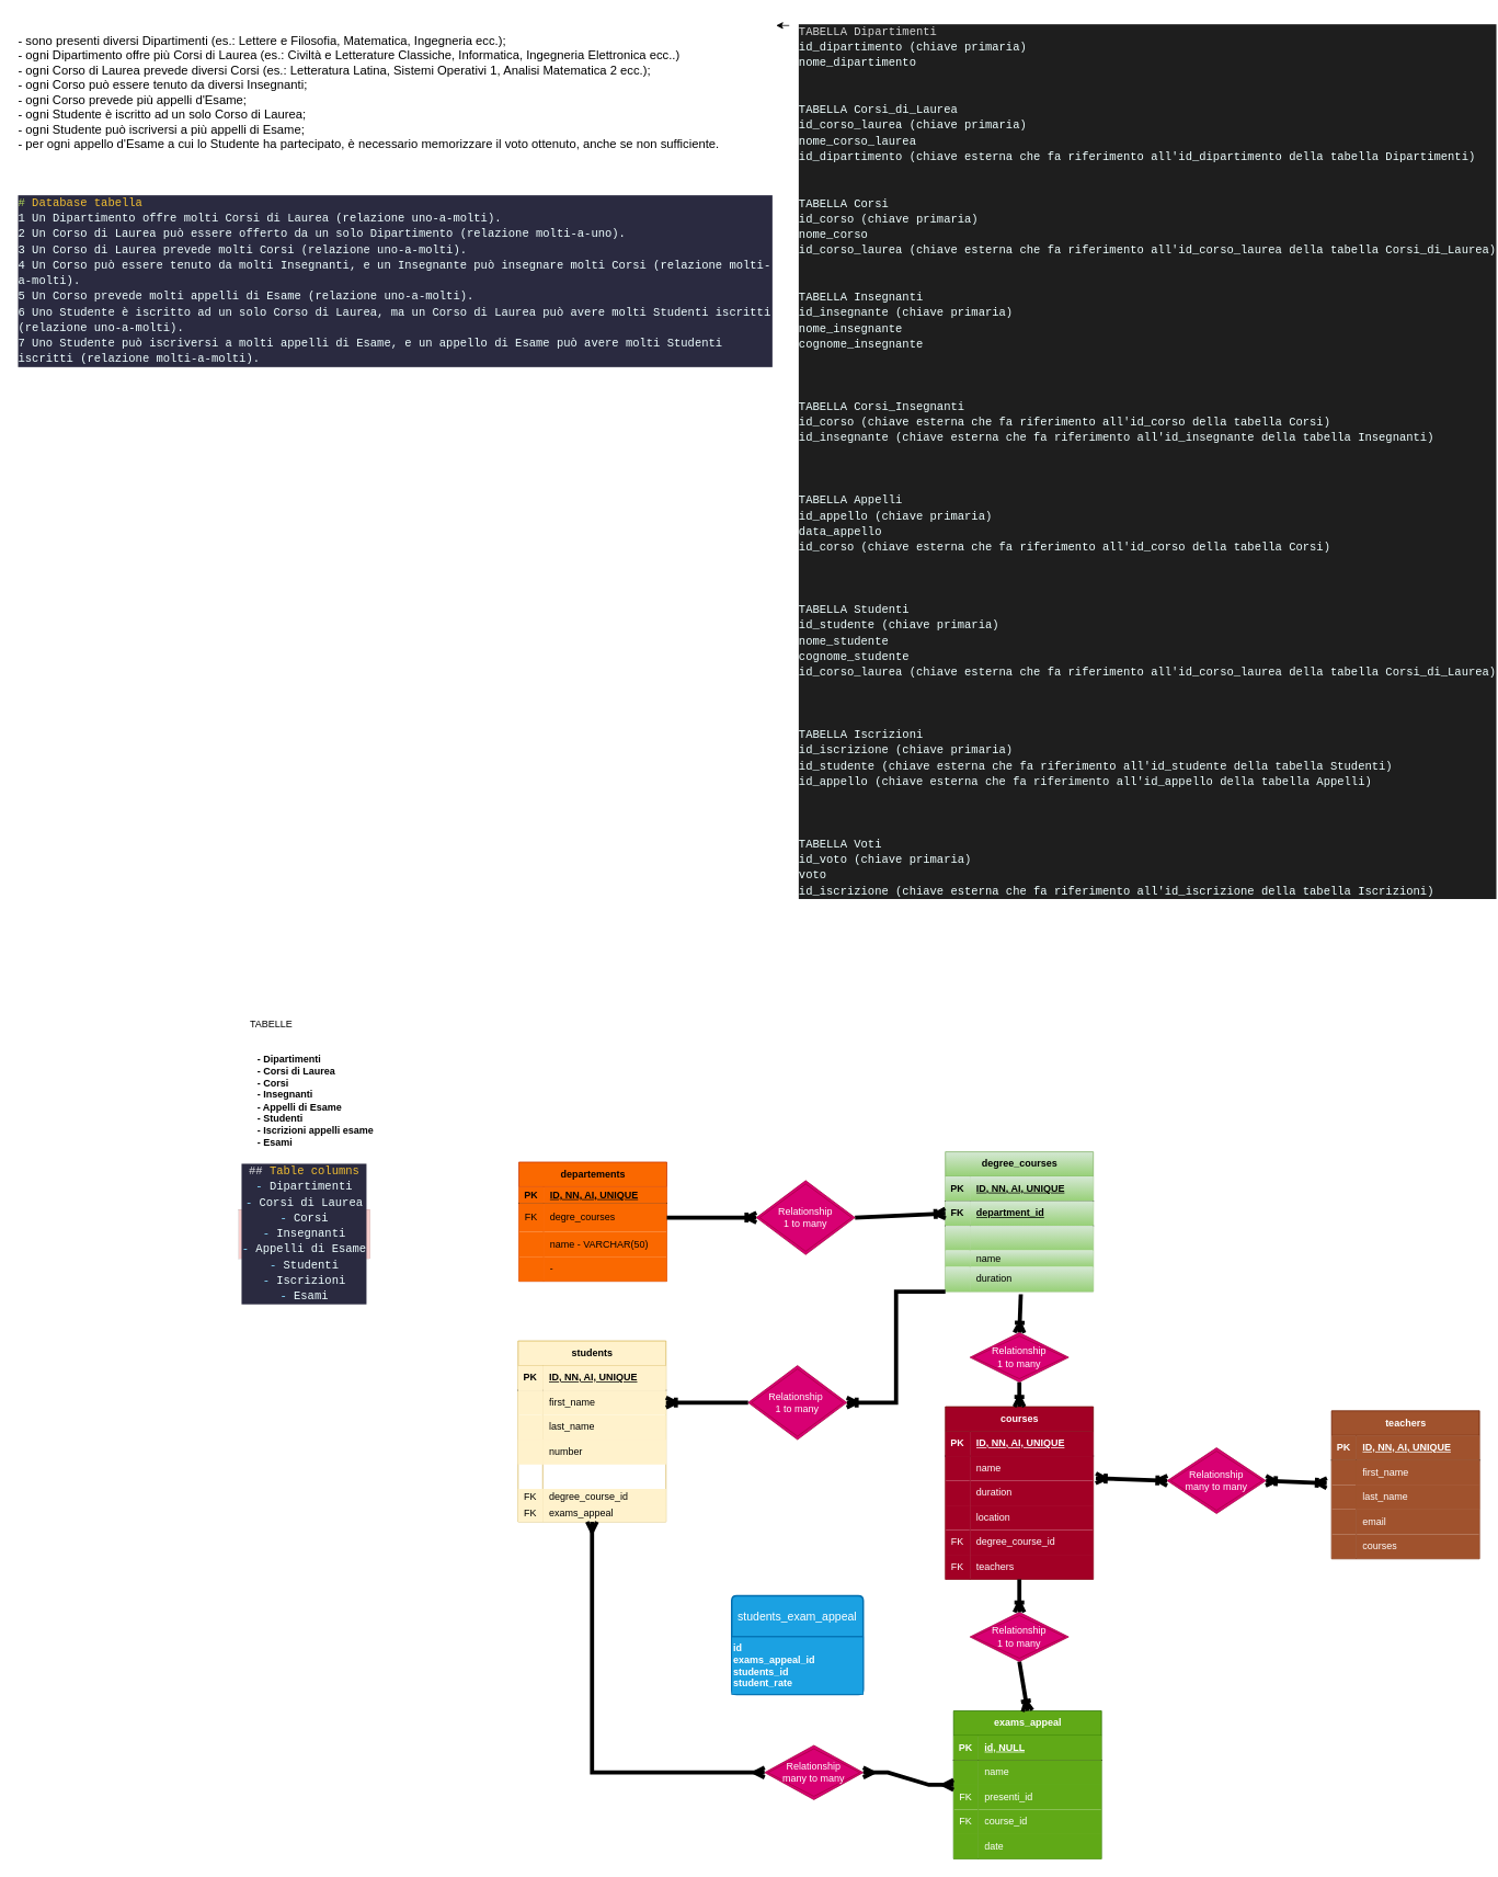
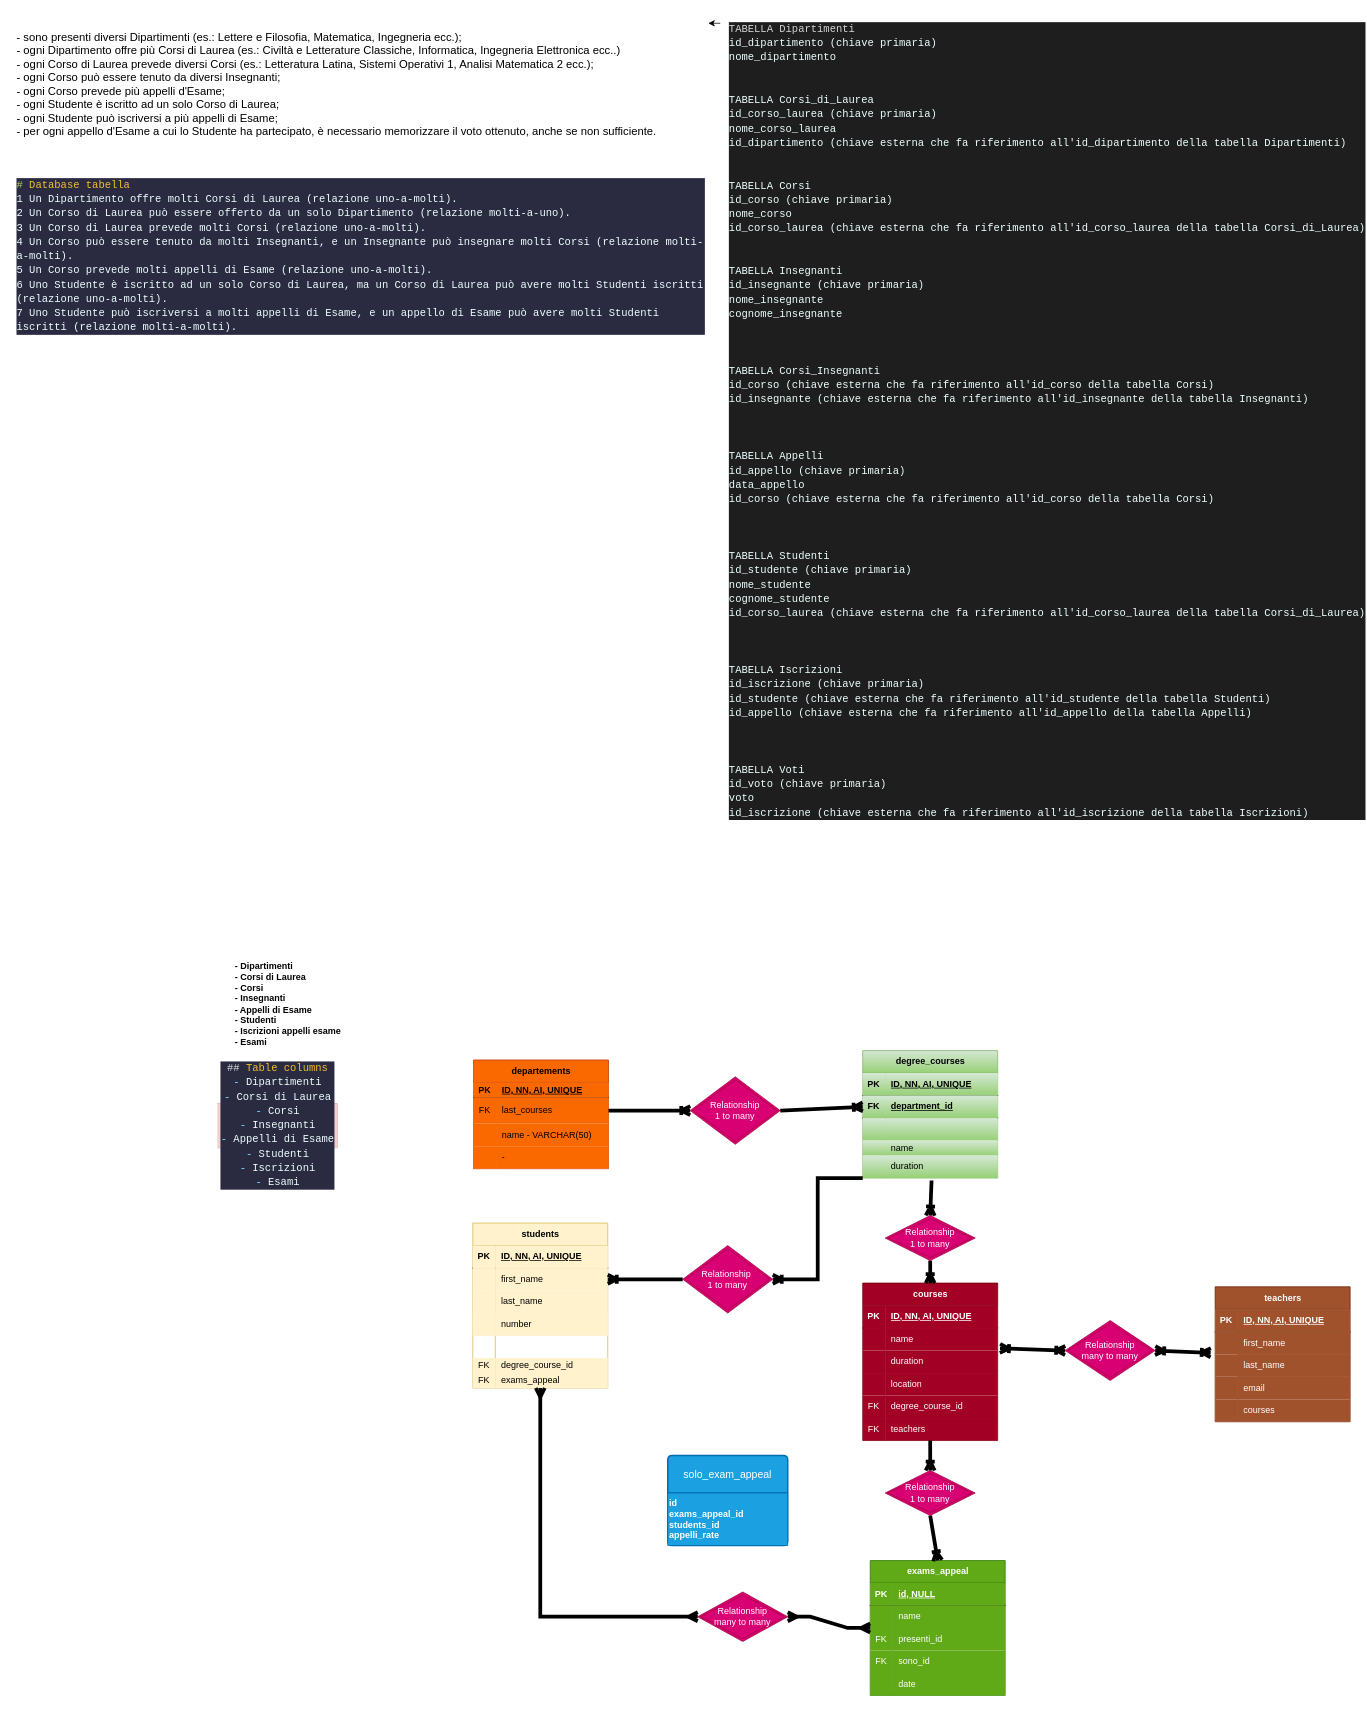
- <mxCell id="4" value="TABELLE&lt;br&gt;" style="text;html=1;strokeColor=none;fillColor=none;align=center;verticalAlign=middle;whiteSpace=wrap;rounded=0;" parent="1" vertex="1"><mxGeometry x="300" y="1230" width="60" height="30" as="geometry" /></mxCell>
- <mxCell id="11" value="degre_courses" style="shape=partialRectangle;connectable=0;fillColor=#fa6800;top=0;left=0;bottom=0;right=0;align=left;spacingLeft=6;overflow=hidden;whiteSpace=wrap;html=1;strokeColor=#C73500;fontColor=#000000;" parent="9" vertex="1"><mxGeometry x="30" width="150" height="35" as="geometry"><mxRectangle width="150" height="35" as="alternateBounds" /></mxGeometry></mxCell>
+ <mxCell id="11" value="last_courses" style="shape=partialRectangle;connectable=0;fillColor=#fa6800;top=0;left=0;bottom=0;right=0;align=left;spacingLeft=6;overflow=hidden;whiteSpace=wrap;html=1;strokeColor=#C73500;fontColor=#000000;" parent="9" vertex="1"><mxGeometry x="30" width="150" height="35" as="geometry"><mxRectangle width="150" height="35" as="alternateBounds" /></mxGeometry></mxCell>
- <mxCell id="126" value="students_exam_appeal" style="swimlane;childLayout=stackLayout;horizontal=1;startSize=50;horizontalStack=0;rounded=1;fontSize=14;fontStyle=0;strokeWidth=2;resizeParent=0;resizeLast=1;shadow=0;dashed=0;align=center;arcSize=4;whiteSpace=wrap;html=1;fillColor=#1ba1e2;fontColor=#ffffff;strokeColor=#006EAF;" parent="1" vertex="1"><mxGeometry x="890" y="1940" width="160" height="120" as="geometry" /></mxCell>
+ <mxCell id="126" value="solo_exam_appeal" style="swimlane;childLayout=stackLayout;horizontal=1;startSize=50;horizontalStack=0;rounded=1;fontSize=14;fontStyle=0;strokeWidth=2;resizeParent=0;resizeLast=1;shadow=0;dashed=0;align=center;arcSize=4;whiteSpace=wrap;html=1;fillColor=#1ba1e2;fontColor=#ffffff;strokeColor=#006EAF;" parent="1" vertex="1"><mxGeometry x="890" y="1940" width="160" height="120" as="geometry" /></mxCell>
- <mxCell id="127" value="&lt;b&gt;id&lt;br&gt;exams_appeal_id&lt;br&gt;students_id&lt;br&gt;student_rate&lt;br&gt;&lt;/b&gt;" style="text;html=1;align=left;verticalAlign=middle;resizable=0;points=[];autosize=1;strokeColor=#006EAF;fillColor=#1ba1e2;fontColor=#ffffff;" parent="126" vertex="1"><mxGeometry y="50" width="160" height="70" as="geometry" /></mxCell>
+ <mxCell id="127" value="&lt;b&gt;id&lt;br&gt;exams_appeal_id&lt;br&gt;students_id&lt;br&gt;appelli_rate&lt;br&gt;&lt;/b&gt;" style="text;html=1;align=left;verticalAlign=middle;resizable=0;points=[];autosize=1;strokeColor=#006EAF;fillColor=#1ba1e2;fontColor=#ffffff;" parent="126" vertex="1"><mxGeometry y="50" width="160" height="70" as="geometry" /></mxCell>
- <mxCell id="103" value="course_id" style="shape=partialRectangle;connectable=0;fillColor=#60a917;top=0;left=0;bottom=0;right=0;align=left;spacingLeft=6;overflow=hidden;whiteSpace=wrap;html=1;fontColor=#ffffff;strokeColor=#2D7600;" parent="101" vertex="1"><mxGeometry x="30" width="150" height="30" as="geometry"><mxRectangle width="150" height="30" as="alternateBounds" /></mxGeometry></mxCell>
+ <mxCell id="103" value="sono_id" style="shape=partialRectangle;connectable=0;fillColor=#60a917;top=0;left=0;bottom=0;right=0;align=left;spacingLeft=6;overflow=hidden;whiteSpace=wrap;html=1;fontColor=#ffffff;strokeColor=#2D7600;" parent="101" vertex="1"><mxGeometry x="30" width="150" height="30" as="geometry"><mxRectangle width="150" height="30" as="alternateBounds" /></mxGeometry></mxCell>
